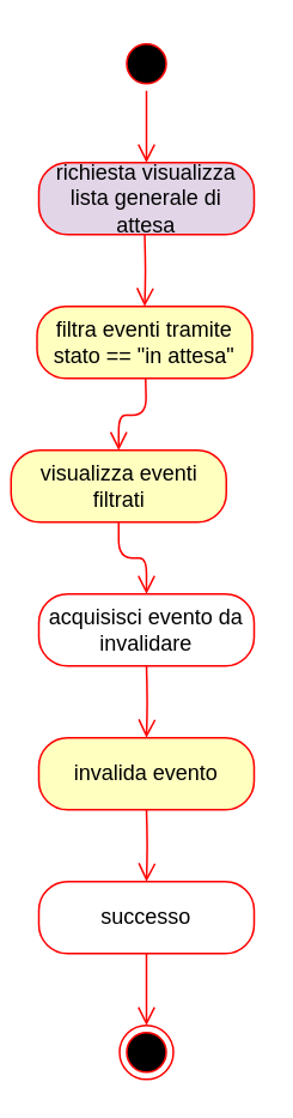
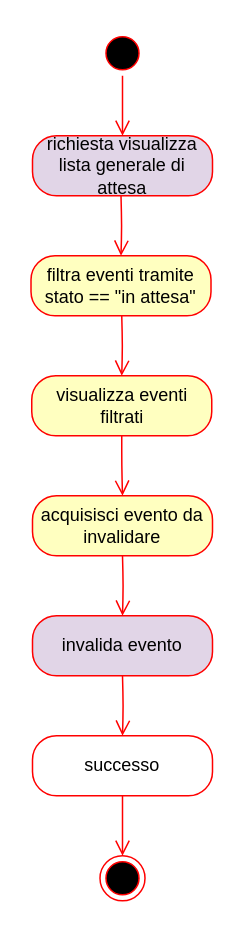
- <mxCell id="8" value="visualizza eventi filtrati" style="rounded=1;whiteSpace=wrap;html=1;arcSize=40;fontColor=#000000;fillColor=#ffffc0;strokeColor=#ff0000;" vertex="1" parent="1"><mxGeometry x="5.5" y="250" width="120" height="40" as="geometry" /></mxCell>
+ <mxCell id="8" value="visualizza eventi filtrati" style="rounded=1;whiteSpace=wrap;html=1;arcSize=40;fontColor=#000000;fillColor=#ffffc0;strokeColor=#ff0000;" vertex="1" parent="1"><mxGeometry x="20.5" y="250" width="120" height="40" as="geometry" /></mxCell>
- <mxCell id="11" value="acquisisci evento da invalidare" style="rounded=1;whiteSpace=wrap;html=1;arcSize=40;fontColor=#000000;fillColor=#ffffff;strokeColor=#ff0000;" vertex="1" parent="1"><mxGeometry x="21" y="330" width="120" height="40" as="geometry" /></mxCell>
+ <mxCell id="11" value="acquisisci evento da invalidare" style="rounded=1;whiteSpace=wrap;html=1;arcSize=40;fontColor=#000000;fillColor=#ffffc0;strokeColor=#ff0000;" vertex="1" parent="1"><mxGeometry x="21" y="330" width="120" height="40" as="geometry" /></mxCell>
- <mxCell id="13" value="invalida evento" style="rounded=1;whiteSpace=wrap;html=1;arcSize=40;fontColor=#000000;fillColor=#ffffc0;strokeColor=#ff0000;" vertex="1" parent="1"><mxGeometry x="21" y="410" width="120" height="40" as="geometry" /></mxCell>
+ <mxCell id="13" value="invalida evento" style="rounded=1;whiteSpace=wrap;html=1;arcSize=40;fontColor=#000000;fillColor=#e1d5e7;strokeColor=#ff0000;" vertex="1" parent="1"><mxGeometry x="21" y="410" width="120" height="40" as="geometry" /></mxCell>
